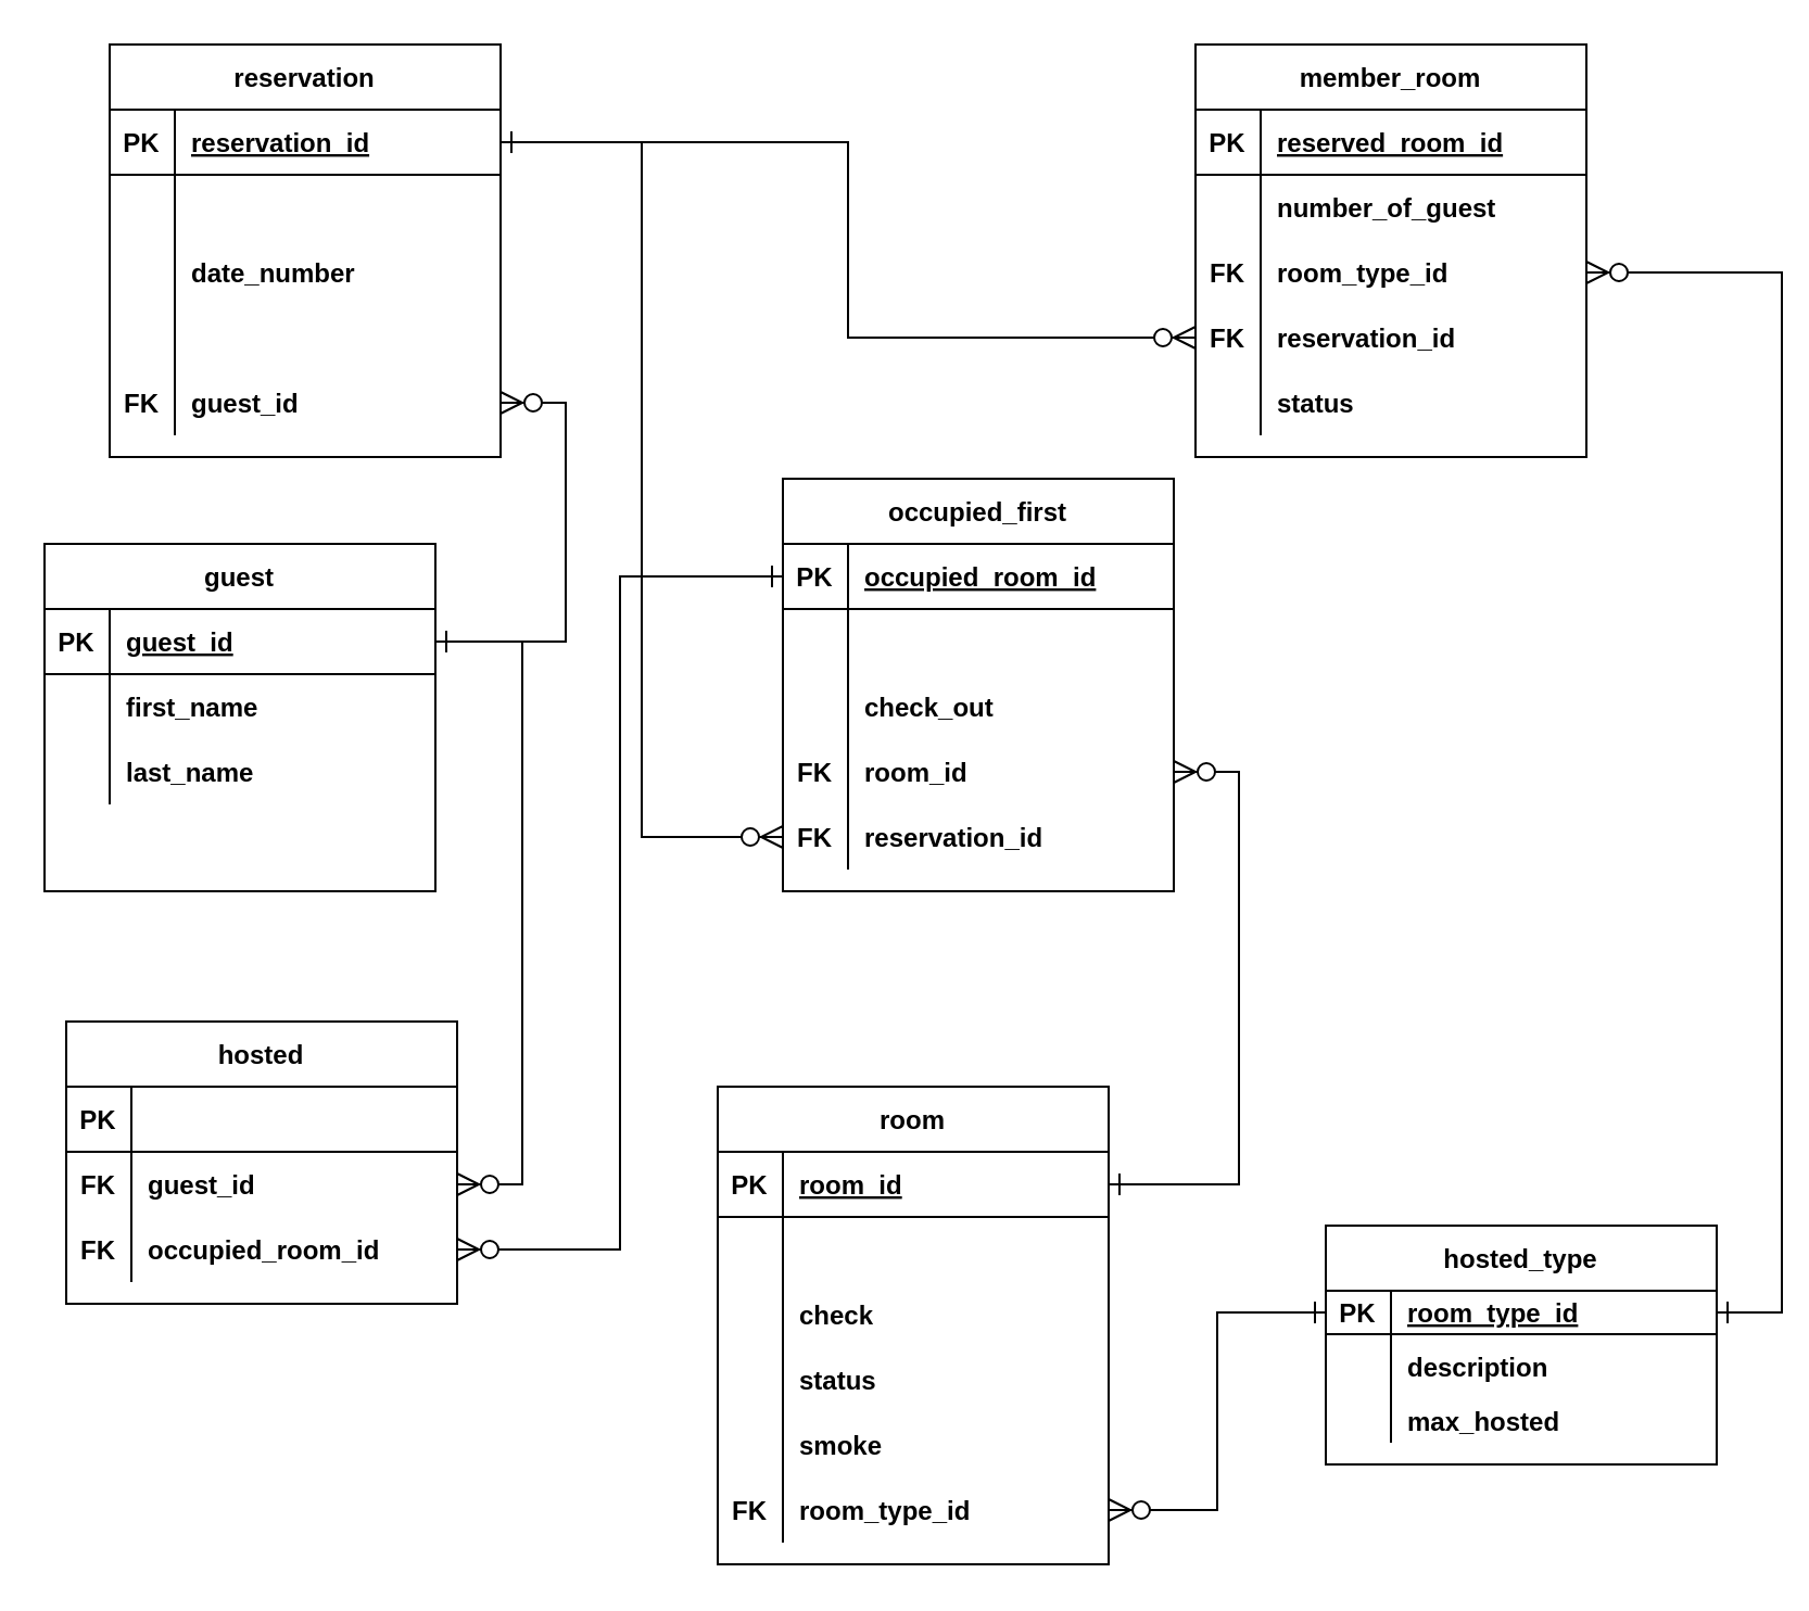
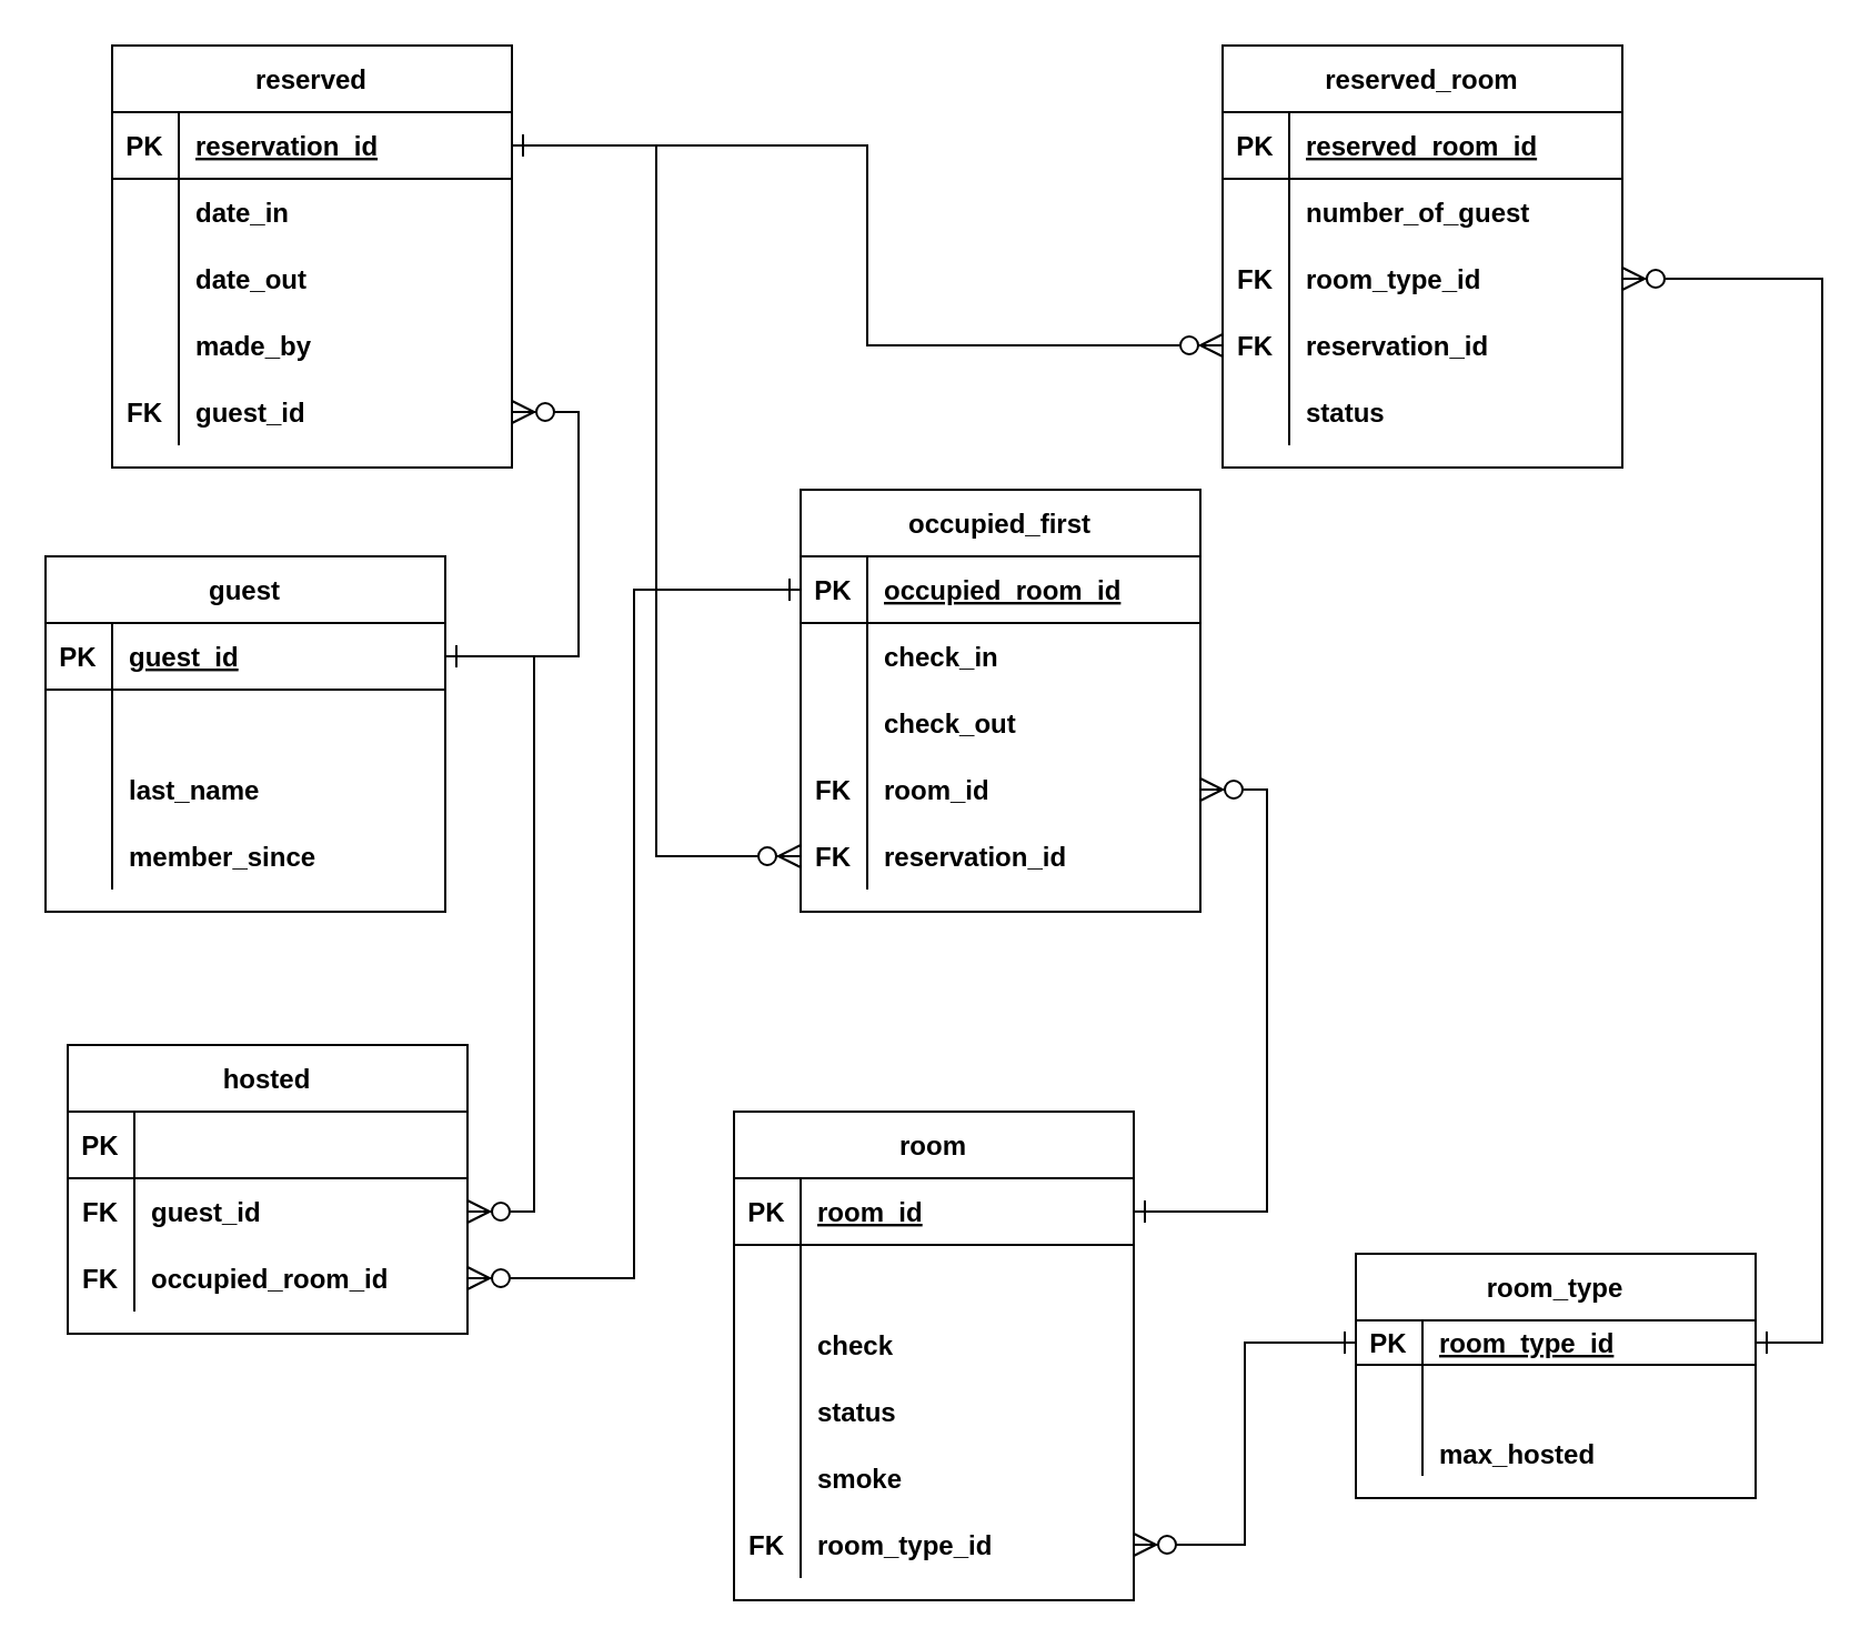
- <mxCell id="31" value="reservation" style="shape=table;startSize=30;container=1;collapsible=1;childLayout=tableLayout;fixedRows=1;rowLines=0;fontStyle=1;align=center;resizeLast=1;" vertex="1" parent="1"><mxGeometry x="50" y="20" width="180" height="190" as="geometry" /></mxCell>
+ <mxCell id="31" value="reserved" style="shape=table;startSize=30;container=1;collapsible=1;childLayout=tableLayout;fixedRows=1;rowLines=0;fontStyle=1;align=center;resizeLast=1;" vertex="1" parent="1"><mxGeometry x="50" y="20" width="180" height="190" as="geometry" /></mxCell>
- <mxCell id="2" value="member_room" style="shape=table;startSize=30;container=1;collapsible=1;childLayout=tableLayout;fixedRows=1;rowLines=0;fontStyle=1;align=center;resizeLast=1;" vertex="1" parent="1"><mxGeometry x="550" y="20" width="180" height="190" as="geometry" /></mxCell>
+ <mxCell id="2" value="reserved_room" style="shape=table;startSize=30;container=1;collapsible=1;childLayout=tableLayout;fixedRows=1;rowLines=0;fontStyle=1;align=center;resizeLast=1;" vertex="1" parent="1"><mxGeometry x="550" y="20" width="180" height="190" as="geometry" /></mxCell>
+ <mxCell id="37" value="date_in" style="shape=partialRectangle;connectable=0;fillColor=none;top=0;left=0;bottom=0;right=0;align=left;spacingLeft=6;overflow=hidden;fontStyle=1" vertex="1" parent="35"><mxGeometry x="30" width="150" height="30" as="geometry"><mxRectangle width="150" height="30" as="alternateBounds" /></mxGeometry></mxCell>
- <mxCell id="40" value="date_number" style="shape=partialRectangle;connectable=0;fillColor=none;top=0;left=0;bottom=0;right=0;align=left;spacingLeft=6;overflow=hidden;fontStyle=1" vertex="1" parent="38"><mxGeometry x="30" width="150" height="30" as="geometry"><mxRectangle width="150" height="30" as="alternateBounds" /></mxGeometry></mxCell>
+ <mxCell id="40" value="date_out" style="shape=partialRectangle;connectable=0;fillColor=none;top=0;left=0;bottom=0;right=0;align=left;spacingLeft=6;overflow=hidden;fontStyle=1" vertex="1" parent="38"><mxGeometry x="30" width="150" height="30" as="geometry"><mxRectangle width="150" height="30" as="alternateBounds" /></mxGeometry></mxCell>
+ <mxCell id="43" value="made_by" style="shape=partialRectangle;connectable=0;fillColor=none;top=0;left=0;bottom=0;right=0;align=left;spacingLeft=6;overflow=hidden;fontStyle=1" vertex="1" parent="41"><mxGeometry x="30" width="150" height="30" as="geometry"><mxRectangle width="150" height="30" as="alternateBounds" /></mxGeometry></mxCell>
+ <mxCell id="72" value="check_in" style="shape=partialRectangle;connectable=0;fillColor=none;top=0;left=0;bottom=0;right=0;align=left;spacingLeft=6;overflow=hidden;fontStyle=1" vertex="1" parent="70"><mxGeometry x="30" width="150" height="30" as="geometry"><mxRectangle width="150" height="30" as="alternateBounds" /></mxGeometry></mxCell>
- <mxCell id="24" value="first_name" style="shape=partialRectangle;connectable=0;fillColor=none;top=0;left=0;bottom=0;right=0;align=left;spacingLeft=6;overflow=hidden;fontStyle=1" vertex="1" parent="22"><mxGeometry x="30" width="150" height="30" as="geometry"><mxRectangle width="150" height="30" as="alternateBounds" /></mxGeometry></mxCell>
+ <mxCell id="30" value="member_since" style="shape=partialRectangle;connectable=0;fillColor=none;top=0;left=0;bottom=0;right=0;align=left;spacingLeft=6;overflow=hidden;fontStyle=1" vertex="1" parent="28"><mxGeometry x="30" width="150" height="30" as="geometry"><mxRectangle width="150" height="30" as="alternateBounds" /></mxGeometry></mxCell>
- <mxCell id="47" value="hosted_type" style="shape=table;startSize=30;container=1;collapsible=1;childLayout=tableLayout;fixedRows=1;rowLines=0;fontStyle=1;align=center;resizeLast=1;" vertex="1" parent="1"><mxGeometry x="610" y="564" width="180" height="110" as="geometry" /></mxCell>
+ <mxCell id="47" value="room_type" style="shape=table;startSize=30;container=1;collapsible=1;childLayout=tableLayout;fixedRows=1;rowLines=0;fontStyle=1;align=center;resizeLast=1;" vertex="1" parent="1"><mxGeometry x="610" y="564" width="180" height="110" as="geometry" /></mxCell>
- <mxCell id="53" value="description" style="shape=partialRectangle;connectable=0;fillColor=none;top=0;left=0;bottom=0;right=0;align=left;spacingLeft=6;overflow=hidden;fontStyle=1" vertex="1" parent="51"><mxGeometry x="30" width="150" height="30" as="geometry"><mxRectangle width="150" height="30" as="alternateBounds" /></mxGeometry></mxCell>
